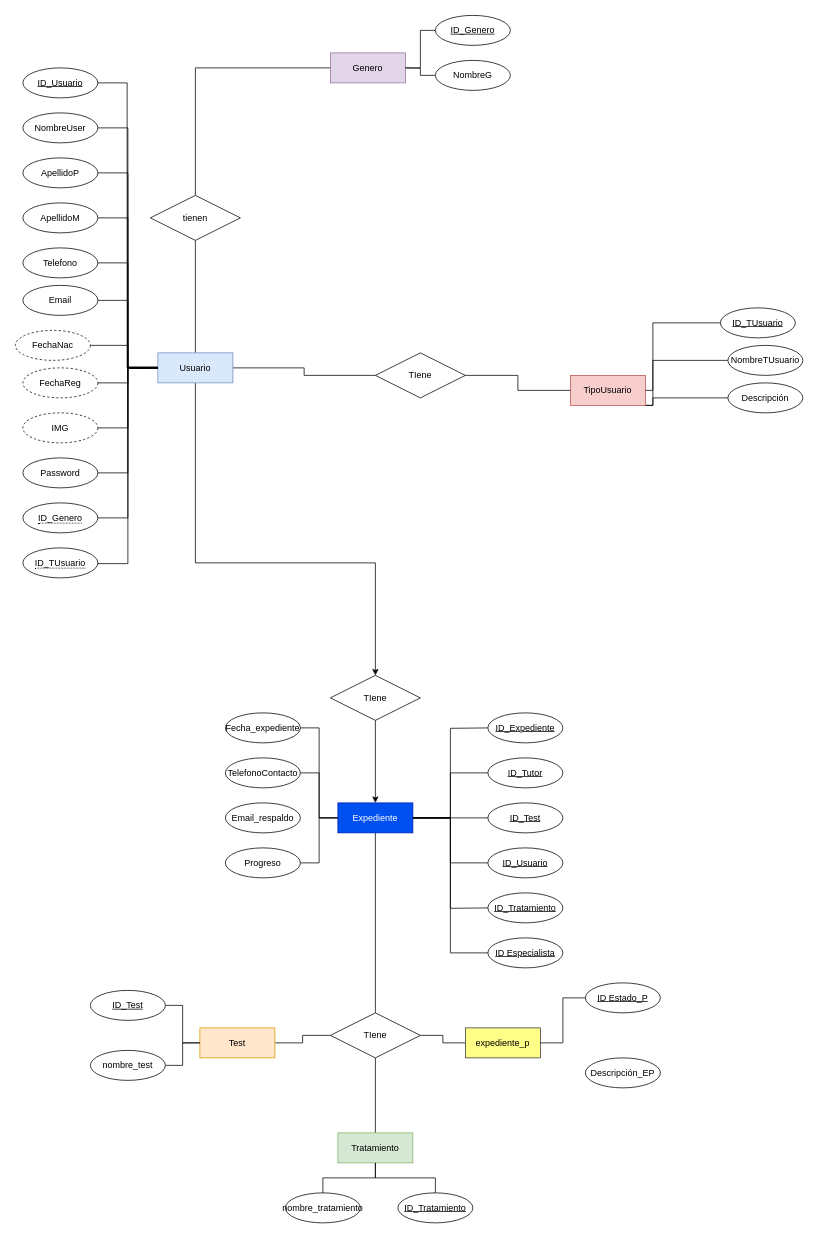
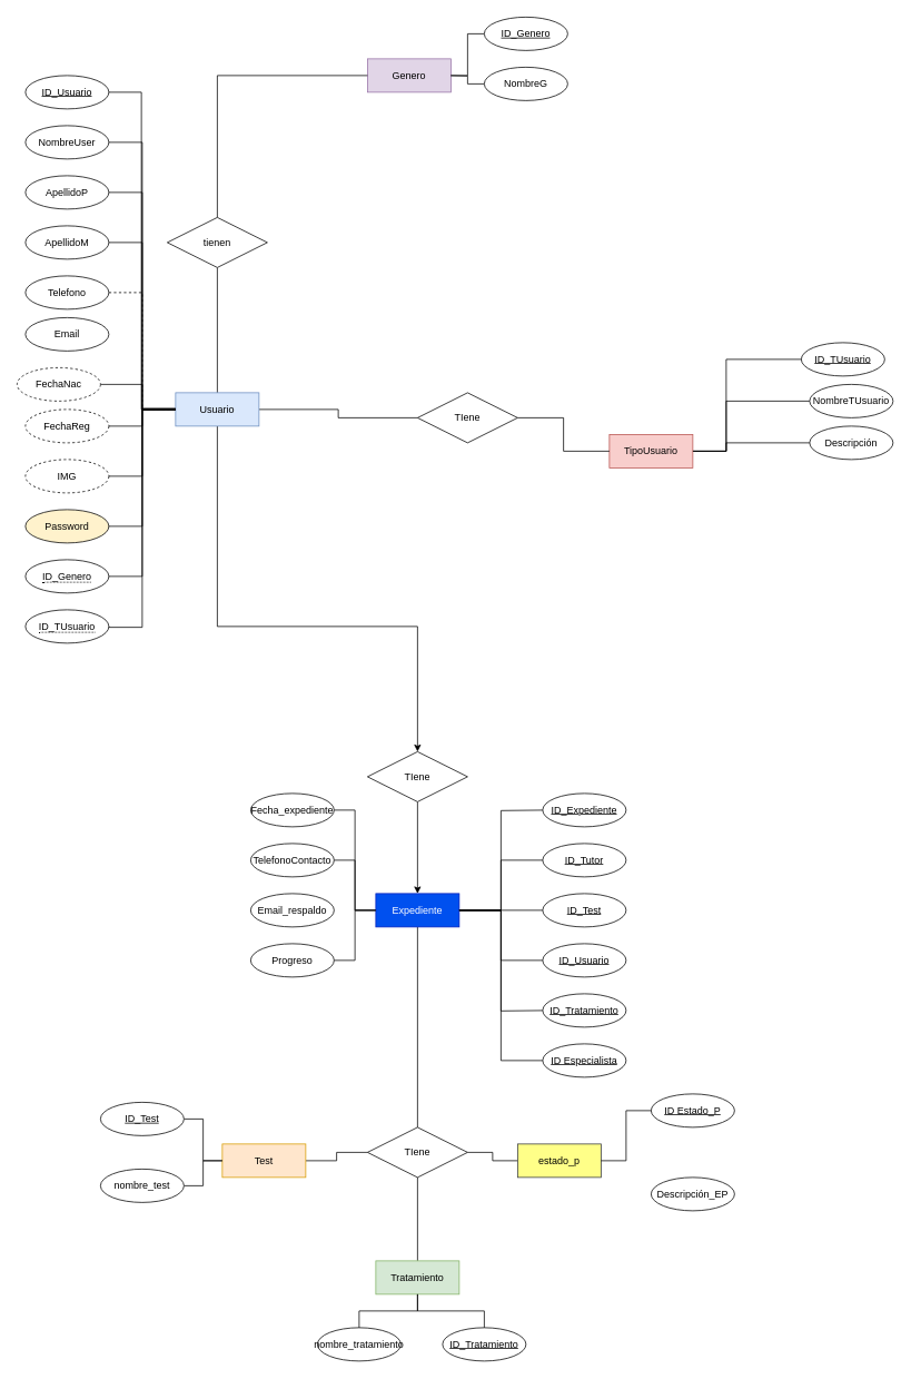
- <mxCell id="8" style="edgeStyle=orthogonalEdgeStyle;rounded=0;orthogonalLoop=1;jettySize=auto;html=1;entryX=0;entryY=0.5;entryDx=0;entryDy=0;endArrow=none;endFill=0;" parent="1" source="9" target="5" edge="1"><mxGeometry relative="1" as="geometry" /></mxCell>
+ <mxCell id="8" style="edgeStyle=orthogonalEdgeStyle;rounded=0;orthogonalLoop=1;jettySize=auto;html=1;entryX=0;entryY=0.5;entryDx=0;entryDy=0;endArrow=none;endFill=0;dashed=1;" parent="1" source="9" target="5" edge="1"><mxGeometry relative="1" as="geometry" /></mxCell>
- <mxCell id="33" style="edgeStyle=orthogonalEdgeStyle;rounded=0;orthogonalLoop=1;jettySize=auto;html=1;entryX=0;entryY=0.5;entryDx=0;entryDy=0;endArrow=none;endFill=0;" parent="1" source="34" target="5" edge="1"><mxGeometry relative="1" as="geometry" /></mxCell>
- <mxCell id="19" value="TipoUsuario" style="whiteSpace=wrap;html=1;align=center;fillColor=#f8cecc;strokeColor=#b85450;" parent="1" vertex="1"><mxGeometry x="760" y="500" width="100" height="40" as="geometry" /></mxCell>
+ <mxCell id="19" value="TipoUsuario" style="whiteSpace=wrap;html=1;align=center;fillColor=#f8cecc;strokeColor=#b85450;" parent="1" vertex="1"><mxGeometry x="730" y="520" width="100" height="40" as="geometry" /></mxCell>
- <mxCell id="21" value="Password" style="ellipse;whiteSpace=wrap;html=1;align=center;" parent="1" vertex="1"><mxGeometry x="30" y="610" width="100" height="40" as="geometry" /></mxCell>
+ <mxCell id="21" value="Password" style="ellipse;whiteSpace=wrap;html=1;align=center;fillColor=#fff2cc;" parent="1" vertex="1"><mxGeometry x="30" y="610" width="100" height="40" as="geometry" /></mxCell>
- <mxCell id="81" value="expediente_p" style="whiteSpace=wrap;html=1;align=center;fillColor=#ffff88;strokeColor=#36393d;" parent="1" vertex="1"><mxGeometry x="620" y="1370" width="100" height="40" as="geometry" /></mxCell>
+ <mxCell id="81" value="estado_p" style="whiteSpace=wrap;html=1;align=center;fillColor=#ffff88;strokeColor=#36393d;" parent="1" vertex="1"><mxGeometry x="620" y="1370" width="100" height="40" as="geometry" /></mxCell>
